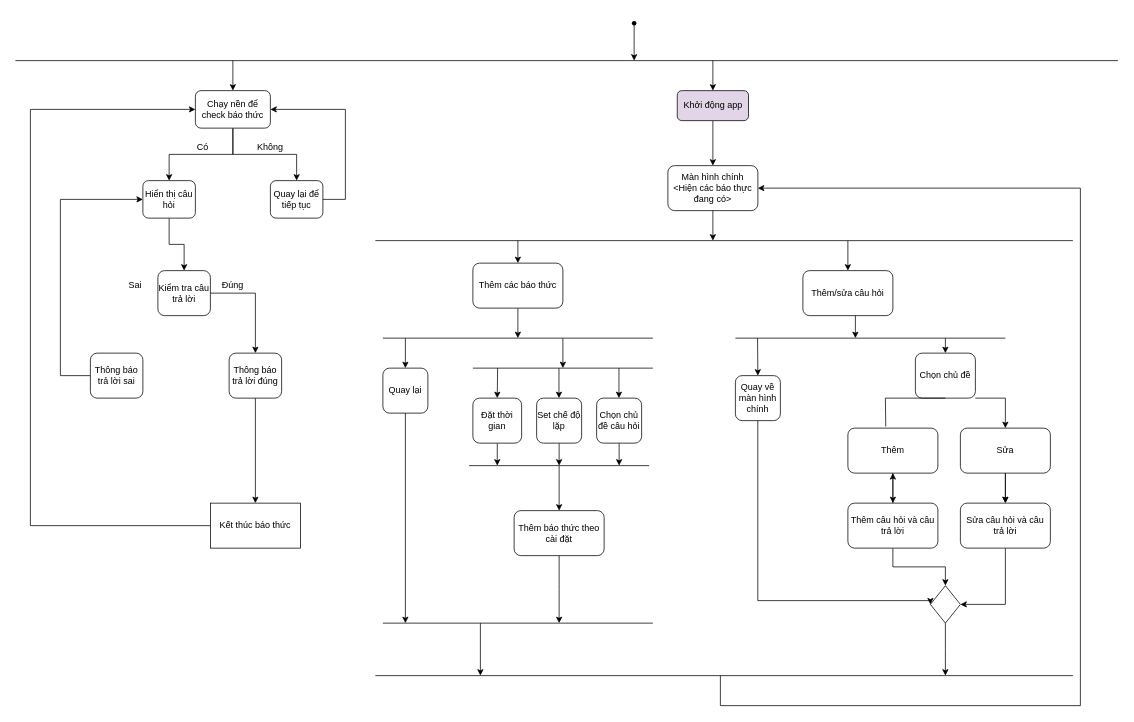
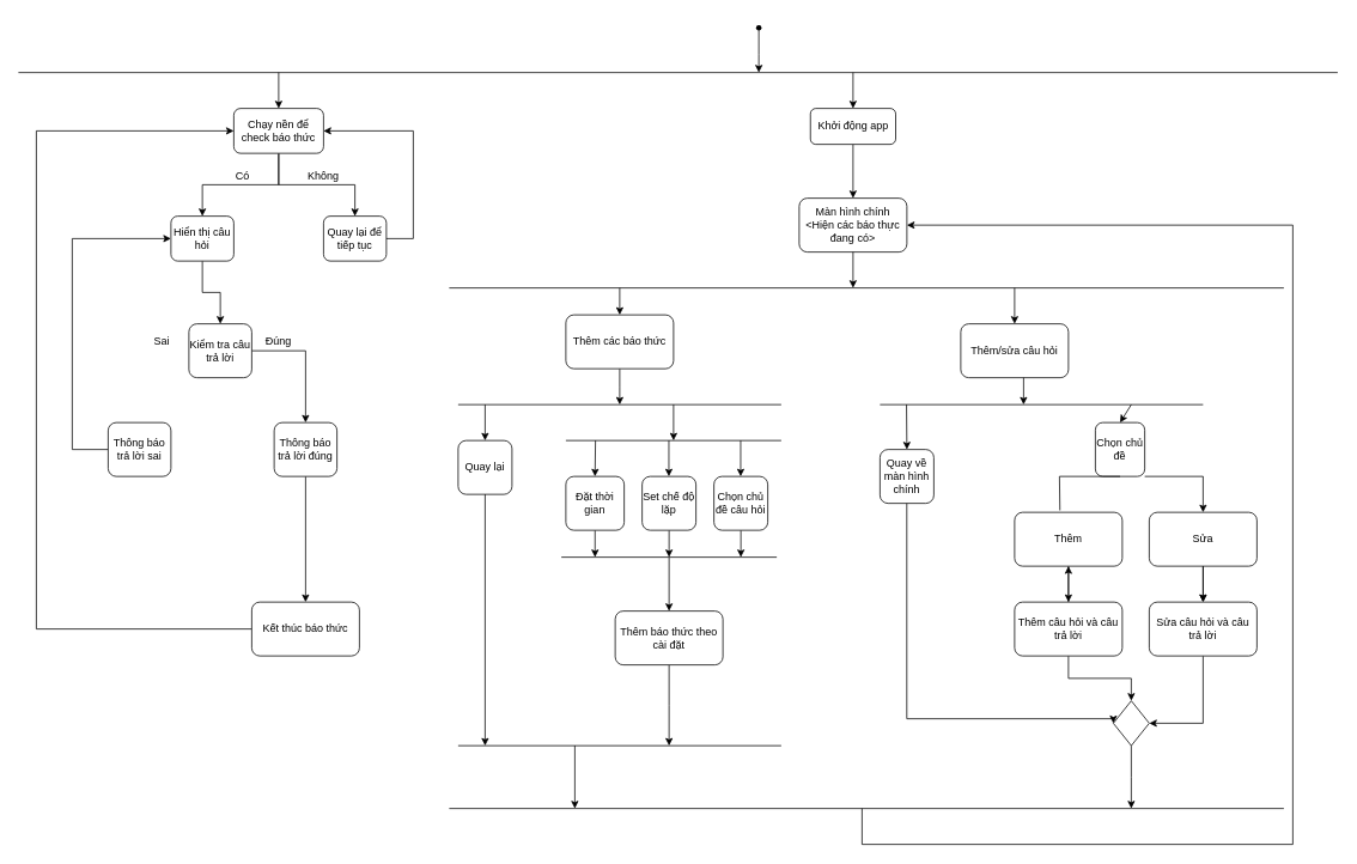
- <mxCell id="5" value="Khởi động app" style="rounded=1;whiteSpace=wrap;html=1;fillColor=#e1d5e7;" vertex="1" parent="1"><mxGeometry x="902.5" width="95" height="40" as="geometry" y="120" /></mxCell>
+ <mxCell id="5" value="Khởi động app" style="rounded=1;whiteSpace=wrap;html=1;" vertex="1" parent="1"><mxGeometry x="902.5" width="95" height="40" as="geometry" y="120" /></mxCell>
- <mxCell id="19" value="Chọn chủ đề" style="rounded=1;whiteSpace=wrap;html=1;" vertex="1" parent="1"><mxGeometry x="1220" y="470" width="80" height="60" as="geometry" /></mxCell>
+ <mxCell id="19" value="Chọn chủ đề" style="rounded=1;whiteSpace=wrap;html=1;" vertex="1" parent="1"><mxGeometry x="1220" y="470" width="55" height="60" as="geometry" /></mxCell>
- <mxCell id="73" value="Kết thúc báo thức" style="whiteSpace=wrap;html=1;rounded=0;" vertex="1" parent="1"><mxGeometry x="280" y="670" width="120" height="60" as="geometry" /></mxCell>
+ <mxCell id="73" value="Kết thúc báo thức" style="rounded=1;whiteSpace=wrap;html=1;" vertex="1" parent="1"><mxGeometry x="280" y="670" width="120" height="60" as="geometry" /></mxCell>
